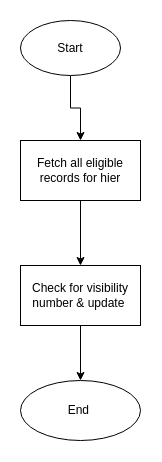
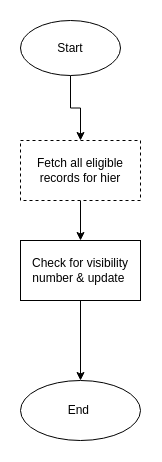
- <mxCell id="5" value="Fetch all eligible records for hier" style="whiteSpace=wrap;html=1;" vertex="1" parent="1"><mxGeometry x="20" y="140" width="120" height="60" as="geometry" /></mxCell>
+ <mxCell id="5" value="Fetch all eligible records for hier" style="whiteSpace=wrap;html=1;dashed=1;" vertex="1" parent="1"><mxGeometry x="20" y="140" width="120" height="60" as="geometry" /></mxCell>
- <mxCell id="7" value="Check for visibility number &amp;amp; update&amp;nbsp;" style="whiteSpace=wrap;html=1;" vertex="1" parent="1"><mxGeometry x="20" y="265" width="120" height="60" as="geometry" /></mxCell>
+ <mxCell id="7" value="Check for visibility number &amp;amp; update&amp;nbsp;" style="whiteSpace=wrap;html=1;" vertex="1" parent="1"><mxGeometry x="20" y="240" width="120" height="60" as="geometry" /></mxCell>
